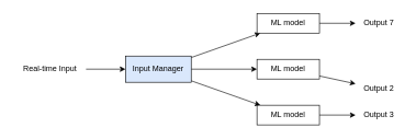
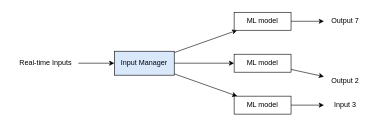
- <mxCell id="7" value="Real-time Input" style="text;html=1;align=center;verticalAlign=middle;resizable=0;points=[];autosize=1;strokeColor=none;fillColor=none;" parent="1" vertex="1"><mxGeometry x="20" y="90" width="110" height="30" as="geometry" /></mxCell>
+ <mxCell id="7" value="Real-time Inputs" style="text;html=1;align=center;verticalAlign=middle;resizable=0;points=[];autosize=1;strokeColor=none;fillColor=none;" parent="1" vertex="1"><mxGeometry x="20" y="90" width="110" height="30" as="geometry" /></mxCell>
- <mxCell id="15" value="Output 3" style="text;html=1;align=center;verticalAlign=middle;resizable=0;points=[];autosize=1;strokeColor=none;fillColor=none;" parent="1" vertex="1"><mxGeometry x="540" y="160" width="70" height="30" as="geometry" /></mxCell>
+ <mxCell id="15" value="Input 3" style="text;html=1;align=center;verticalAlign=middle;resizable=0;points=[];autosize=1;strokeColor=none;fillColor=none;" parent="1" vertex="1"><mxGeometry x="540" y="160" width="70" height="30" as="geometry" /></mxCell>
